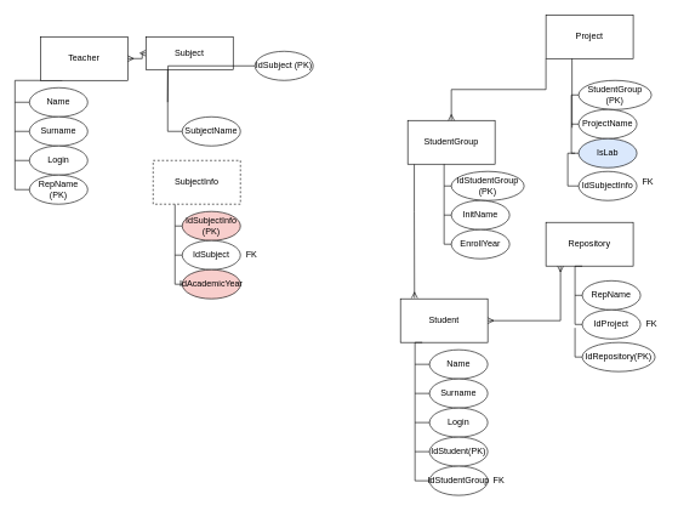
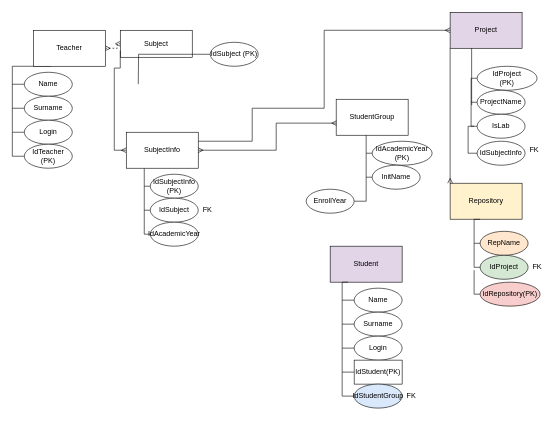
- <mxCell id="14" value="Project" style="whiteSpace=wrap;html=1;rounded=0;" parent="1" vertex="1"><mxGeometry x="750" y="20" width="120" height="60" as="geometry" /></mxCell>
+ <mxCell id="14" value="Project" style="whiteSpace=wrap;html=1;rounded=0;fillColor=#e1d5e7;" parent="1" vertex="1"><mxGeometry x="750" y="20" width="120" height="60" as="geometry" /></mxCell>
- <mxCell id="2" value="" style="edgeStyle=orthogonalEdgeStyle;rounded=0;orthogonalLoop=1;jettySize=auto;html=1;endArrow=ERmany;endFill=0;startArrow=ERmany;startFill=0;" parent="1" source="4" target="6" edge="1"><mxGeometry relative="1" as="geometry" /></mxCell>
+ <mxCell id="2" value="" style="edgeStyle=orthogonalEdgeStyle;rounded=0;orthogonalLoop=1;jettySize=auto;html=1;endArrow=ERmany;endFill=0;startArrow=ERmany;startFill=0;dashed=1;" parent="1" source="4" target="6" edge="1"><mxGeometry relative="1" as="geometry" /></mxCell>
- <mxCell id="12" style="edgeStyle=orthogonalEdgeStyle;rounded=0;orthogonalLoop=1;jettySize=auto;html=1;exitX=0;exitY=1;exitDx=0;exitDy=0;startArrow=none;startFill=0;endArrow=ERmany;endFill=0;" parent="1" source="14" target="8" edge="1"><mxGeometry relative="1" as="geometry" /></mxCell>
+ <mxCell id="12" style="edgeStyle=orthogonalEdgeStyle;rounded=0;orthogonalLoop=1;jettySize=auto;html=1;exitX=0;exitY=1;exitDx=0;exitDy=0;entryX=0;entryY=0;entryDx=0;entryDy=0;startArrow=none;startFill=0;endArrow=ERmany;endFill=0;" parent="1" source="14" target="11" edge="1"><mxGeometry relative="1" as="geometry" /></mxCell>
- <mxCell id="59" value="StudentGroup&lt;br&gt;(PK)" style="ellipse;whiteSpace=wrap;html=1;" parent="1" vertex="1"><mxGeometry x="795.01" y="110" width="100" height="40" as="geometry" /></mxCell>
+ <mxCell id="59" value="IdProject&lt;br&gt;(PK)" style="ellipse;whiteSpace=wrap;html=1;" parent="1" vertex="1"><mxGeometry x="795.01" y="110" width="100" height="40" as="geometry" /></mxCell>
+ <mxCell id="27" style="edgeStyle=orthogonalEdgeStyle;rounded=0;orthogonalLoop=1;jettySize=auto;html=1;exitX=1;exitY=0.25;exitDx=0;exitDy=0;entryX=0;entryY=0.5;entryDx=0;entryDy=0;startArrow=none;startFill=0;endArrow=ERmany;endFill=0;" parent="1" source="28" target="14" edge="1"><mxGeometry relative="1" as="geometry"><Array as="points"><mxPoint x="420" y="235" /><mxPoint x="420" y="180" /><mxPoint x="540" y="180" /><mxPoint x="540" y="50" /></Array></mxGeometry></mxCell>
- <mxCell id="5" style="edgeStyle=orthogonalEdgeStyle;rounded=0;orthogonalLoop=1;jettySize=auto;html=1;exitX=0.25;exitY=1;exitDx=0;exitDy=0;entryX=0;entryY=0.5;entryDx=0;entryDy=0;startArrow=none;startFill=0;endArrow=none;endFill=0;" parent="1" source="6" target="22" edge="1"><mxGeometry relative="1" as="geometry" /></mxCell>
+ <mxCell id="25" style="edgeStyle=orthogonalEdgeStyle;rounded=0;orthogonalLoop=1;jettySize=auto;html=1;exitX=0;exitY=0.5;exitDx=0;exitDy=0;entryX=0;entryY=0.75;entryDx=0;entryDy=0;startArrow=ERmany;startFill=0;endArrow=none;endFill=0;" parent="1" source="28" target="6" edge="1"><mxGeometry relative="1" as="geometry"><Array as="points"><mxPoint x="190" y="250" /><mxPoint x="190" y="113" /><mxPoint x="200" y="113" /></Array></mxGeometry></mxCell>
- <mxCell id="22" value="SubjectName" style="ellipse;whiteSpace=wrap;html=1;" parent="1" vertex="1"><mxGeometry x="250" y="160" width="80" height="40" as="geometry" /></mxCell>
- <mxCell id="63" value="IsLab" style="ellipse;whiteSpace=wrap;html=1;fillColor=#dae8fc;" parent="1" vertex="1"><mxGeometry x="795.01" y="190" width="80" height="40" as="geometry" /></mxCell>
+ <mxCell id="63" value="IsLab" style="ellipse;whiteSpace=wrap;html=1;" parent="1" vertex="1"><mxGeometry x="795.01" y="190" width="80" height="40" as="geometry" /></mxCell>
- <mxCell id="28" value="SubjectInfo" style="whiteSpace=wrap;html=1;rounded=0;dashed=1;" parent="1" vertex="1"><mxGeometry x="210" y="220" width="120" height="60" as="geometry" /></mxCell>
+ <mxCell id="28" value="SubjectInfo" style="whiteSpace=wrap;html=1;rounded=0;" parent="1" vertex="1"><mxGeometry x="210" y="220" width="120" height="60" as="geometry" /></mxCell>
+ <mxCell id="35" value="" style="edgeStyle=orthogonalEdgeStyle;rounded=0;orthogonalLoop=1;jettySize=auto;html=1;startArrow=ERmany;startFill=0;endArrow=ERmany;endFill=0;exitX=0.005;exitY=0.664;exitDx=0;exitDy=0;exitPerimeter=0;entryX=1;entryY=0.5;entryDx=0;entryDy=0;" parent="1" source="8" target="28" edge="1"><mxGeometry relative="1" as="geometry"><mxPoint x="580.034" y="235" as="sourcePoint" /><mxPoint x="580" y="375" as="targetPoint" /><Array as="points"><mxPoint x="460" y="205" /><mxPoint x="460" y="250" /></Array></mxGeometry></mxCell>
- <mxCell id="38" value="IdStudentGroup&lt;br&gt;(PK)" style="ellipse;whiteSpace=wrap;html=1;" parent="1" vertex="1"><mxGeometry x="620" y="235" width="100" height="40" as="geometry" /></mxCell>
+ <mxCell id="38" value="IdAcademicYear&lt;br&gt;(PK)" style="ellipse;whiteSpace=wrap;html=1;" parent="1" vertex="1"><mxGeometry x="620" y="235" width="100" height="40" as="geometry" /></mxCell>
- <mxCell id="24" value="RepName (PK)" style="ellipse;whiteSpace=wrap;html=1;" parent="1" vertex="1"><mxGeometry x="40" y="240" width="80" height="40" as="geometry" /></mxCell>
+ <mxCell id="24" value="IdTeacher (PK)" style="ellipse;whiteSpace=wrap;html=1;" parent="1" vertex="1"><mxGeometry x="40" y="240" width="80" height="40" as="geometry" /></mxCell>
- <mxCell id="30" value="IdSubjectInfo&lt;br&gt;(PK)" style="ellipse;whiteSpace=wrap;html=1;fillColor=#f8cecc;" parent="1" vertex="1"><mxGeometry x="250" y="290" width="80" height="40" as="geometry" /></mxCell>
+ <mxCell id="30" value="IdSubjectInfo&lt;br&gt;(PK)" style="ellipse;whiteSpace=wrap;html=1;" parent="1" vertex="1"><mxGeometry x="250" y="290" width="80" height="40" as="geometry" /></mxCell>
- <mxCell id="7" value="" style="edgeStyle=orthogonalEdgeStyle;rounded=0;orthogonalLoop=1;jettySize=auto;html=1;startArrow=none;startFill=0;endArrow=ERmany;endFill=0;entryX=0.161;entryY=-0.017;entryDx=0;entryDy=0;entryPerimeter=0;" parent="1" source="8" target="10" edge="1"><mxGeometry relative="1" as="geometry"><mxPoint x="570" y="365" as="targetPoint" /><Array as="points"><mxPoint x="569" y="290" /><mxPoint x="569" y="290" /></Array></mxGeometry></mxCell>
- <mxCell id="42" value="EnrollYear" style="ellipse;whiteSpace=wrap;html=1;" parent="1" vertex="1"><mxGeometry x="620" y="315" width="80" height="40" as="geometry" /></mxCell>
+ <mxCell id="42" value="EnrollYear" style="ellipse;whiteSpace=wrap;html=1;" parent="1" vertex="1"><mxGeometry x="510" y="315" width="80" height="40" as="geometry" /></mxCell>
- <mxCell id="11" value="Repository" style="whiteSpace=wrap;html=1;rounded=0;" parent="1" vertex="1"><mxGeometry x="750" y="305" width="120" height="60" as="geometry" /></mxCell>
+ <mxCell id="11" value="Repository" style="whiteSpace=wrap;html=1;rounded=0;fillColor=#fff2cc;" parent="1" vertex="1"><mxGeometry x="750" y="305" width="120" height="60" as="geometry" /></mxCell>
- <mxCell id="34" value="IdAcademicYear" style="ellipse;whiteSpace=wrap;html=1;fillColor=#f8cecc;" parent="1" vertex="1"><mxGeometry x="250" y="370" width="80" height="40" as="geometry" /></mxCell>
+ <mxCell id="34" value="IdAcademicYear" style="ellipse;whiteSpace=wrap;html=1;" parent="1" vertex="1"><mxGeometry x="250" y="370" width="80" height="40" as="geometry" /></mxCell>
- <mxCell id="53" value="RepName" style="ellipse;whiteSpace=wrap;html=1;" parent="1" vertex="1"><mxGeometry x="800" y="385.19" width="80" height="40" as="geometry" /></mxCell>
+ <mxCell id="53" value="RepName" style="ellipse;whiteSpace=wrap;html=1;fillColor=#ffe6cc;" parent="1" vertex="1"><mxGeometry x="800" y="385.19" width="80" height="40" as="geometry" /></mxCell>
- <mxCell id="10" value="Student" style="whiteSpace=wrap;html=1;rounded=0;" parent="1" vertex="1"><mxGeometry x="550" y="410" width="120" height="60" as="geometry" /></mxCell>
+ <mxCell id="10" value="Student" style="whiteSpace=wrap;html=1;rounded=0;fillColor=#e1d5e7;" parent="1" vertex="1"><mxGeometry x="550" y="410" width="120" height="60" as="geometry" /></mxCell>
- <mxCell id="9" value="" style="edgeStyle=orthogonalEdgeStyle;rounded=0;orthogonalLoop=1;jettySize=auto;html=1;startArrow=ERmany;startFill=0;endArrow=ERmany;endFill=0;exitX=1;exitY=0.5;exitDx=0;exitDy=0;" parent="1" source="10" target="11" edge="1"><mxGeometry relative="1" as="geometry"><mxPoint x="670" y="395" as="sourcePoint" /><Array as="points"><mxPoint x="770" y="440" /></Array></mxGeometry></mxCell>
- <mxCell id="55" value="IdProject" style="ellipse;whiteSpace=wrap;html=1;" parent="1" vertex="1"><mxGeometry x="800" y="425.19" width="80" height="40" as="geometry" /></mxCell>
+ <mxCell id="55" value="IdProject" style="ellipse;whiteSpace=wrap;html=1;fillColor=#d5e8d4;" parent="1" vertex="1"><mxGeometry x="800" y="425.19" width="80" height="40" as="geometry" /></mxCell>
- <mxCell id="57" value="IdRepository(PK)" style="ellipse;whiteSpace=wrap;html=1;" parent="1" vertex="1"><mxGeometry x="800" y="470" width="100" height="40" as="geometry" /></mxCell>
+ <mxCell id="57" value="IdRepository(PK)" style="ellipse;whiteSpace=wrap;html=1;fillColor=#f8cecc;" parent="1" vertex="1"><mxGeometry x="800" y="470" width="100" height="40" as="geometry" /></mxCell>
- <mxCell id="50" value="IdStudent(PK)" style="ellipse;whiteSpace=wrap;html=1;" parent="1" vertex="1"><mxGeometry x="590" y="600" width="80" height="40" as="geometry" /></mxCell>
+ <mxCell id="50" value="IdStudent(PK)" style="whiteSpace=wrap;html=1;rounded=0;" parent="1" vertex="1"><mxGeometry x="590" y="600" width="80" height="40" as="geometry" /></mxCell>
- <mxCell id="68" value="IdStudentGroup" style="ellipse;whiteSpace=wrap;html=1;" parent="1" vertex="1"><mxGeometry x="590" y="640" width="80" height="40" as="geometry" /></mxCell>
+ <mxCell id="68" value="IdStudentGroup" style="ellipse;whiteSpace=wrap;html=1;fillColor=#dae8fc;" parent="1" vertex="1"><mxGeometry x="590" y="640" width="80" height="40" as="geometry" /></mxCell>
